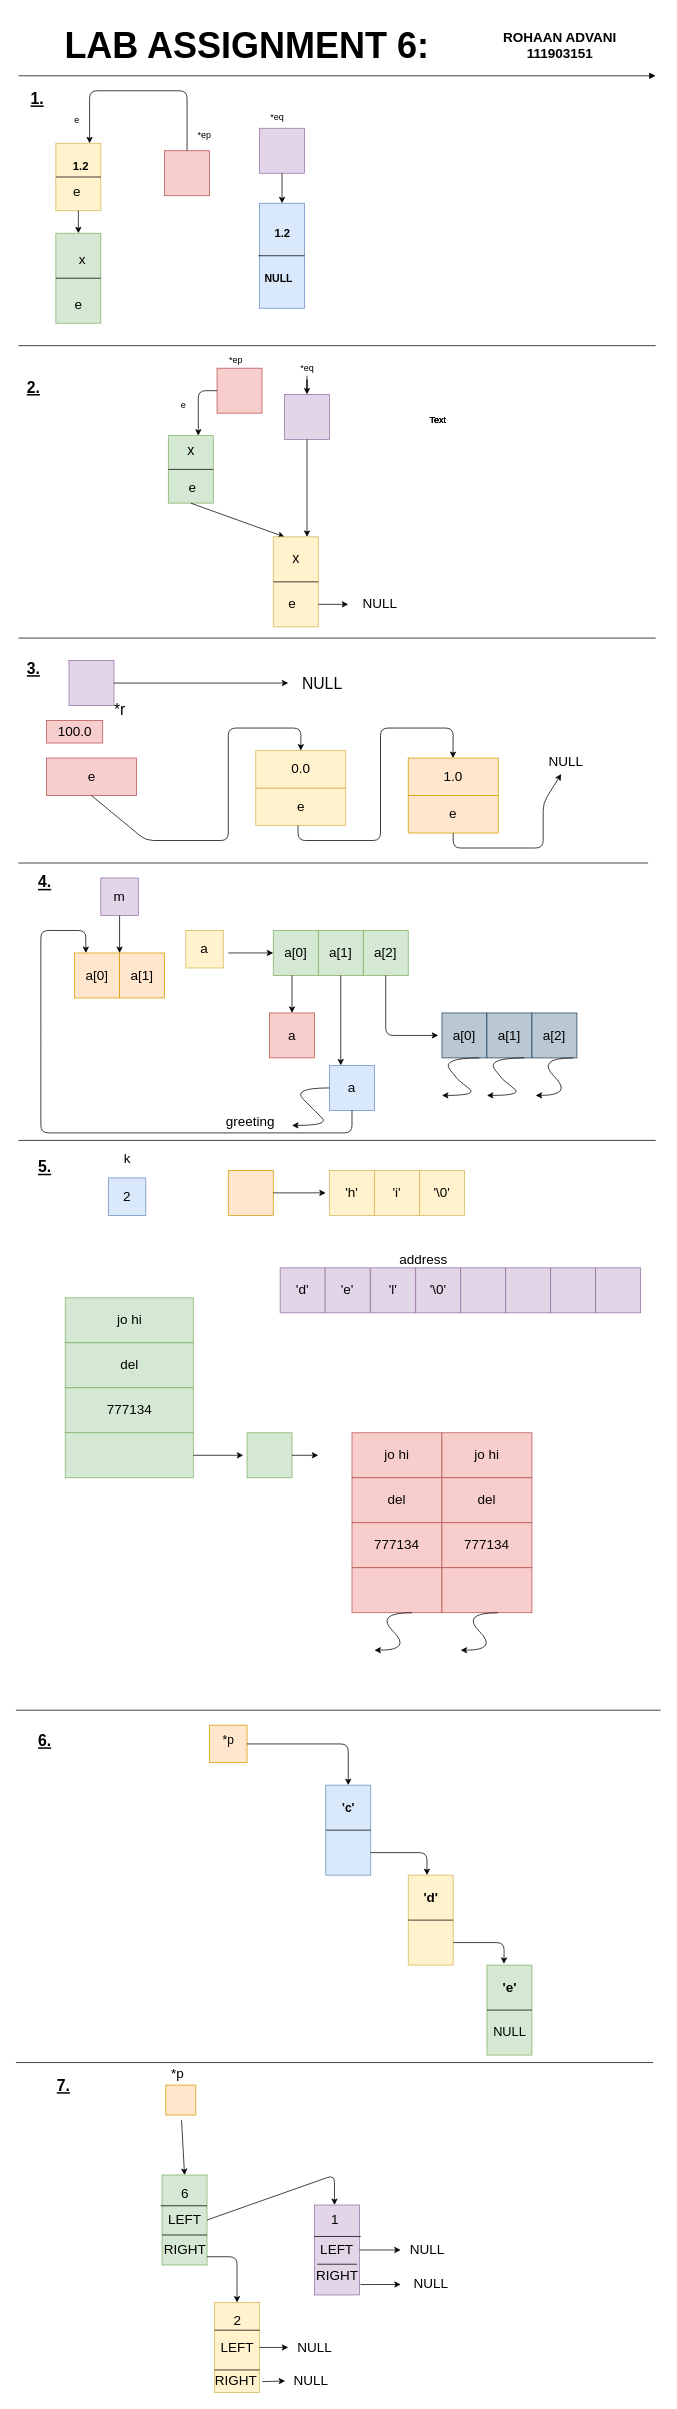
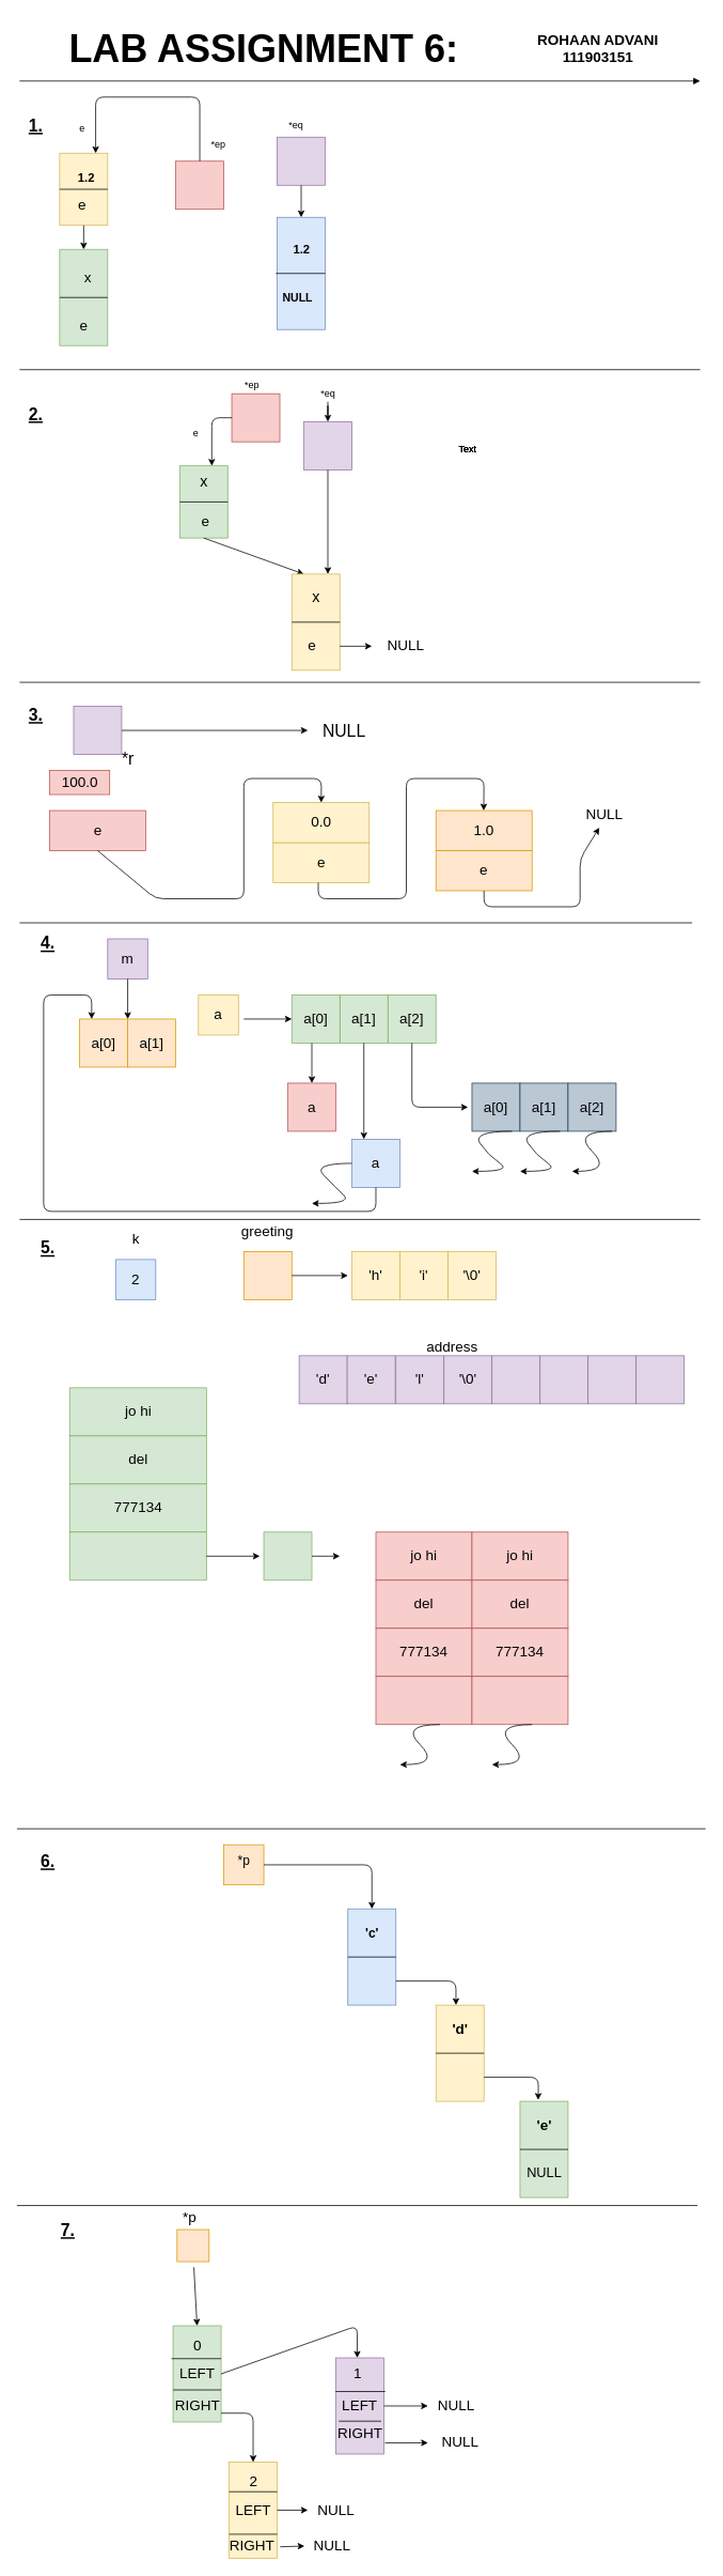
- <mxCell id="19" value="1." style="text;html=1;align=center;verticalAlign=middle;resizable=0;points=[];autosize=1;fontSize=21;fontStyle=5" parent="1" vertex="1"><mxGeometry x="34" y="115" width="30" height="30" as="geometry" /></mxCell>
+ <mxCell id="19" value="1." style="text;html=1;align=center;verticalAlign=middle;resizable=0;points=[];autosize=1;fontSize=21;fontStyle=5" parent="1" vertex="1"><mxGeometry x="29" y="140" width="30" height="30" as="geometry" /></mxCell>
- <mxCell id="88" value="greeting" style="text;html=1;align=center;verticalAlign=middle;resizable=0;points=[];autosize=1;fontSize=18;" parent="1" vertex="1"><mxGeometry x="293.16" y="1480" width="80" height="30" as="geometry" /></mxCell>
+ <mxCell id="88" value="greeting" style="text;html=1;align=center;verticalAlign=middle;resizable=0;points=[];autosize=1;fontSize=18;" parent="1" vertex="1"><mxGeometry x="293.16" y="1520" width="80" height="30" as="geometry" /></mxCell>
- <mxCell id="65" value="6" style="text;html=1;align=center;verticalAlign=middle;resizable=0;points=[];autosize=1;fontSize=18;" parent="1" vertex="1"><mxGeometry x="230.66" y="2910" width="30" height="30" as="geometry" /></mxCell>
+ <mxCell id="65" value="0" style="text;html=1;align=center;verticalAlign=middle;resizable=0;points=[];autosize=1;fontSize=18;" parent="1" vertex="1"><mxGeometry x="230.66" y="2910" width="30" height="30" as="geometry" /></mxCell>
